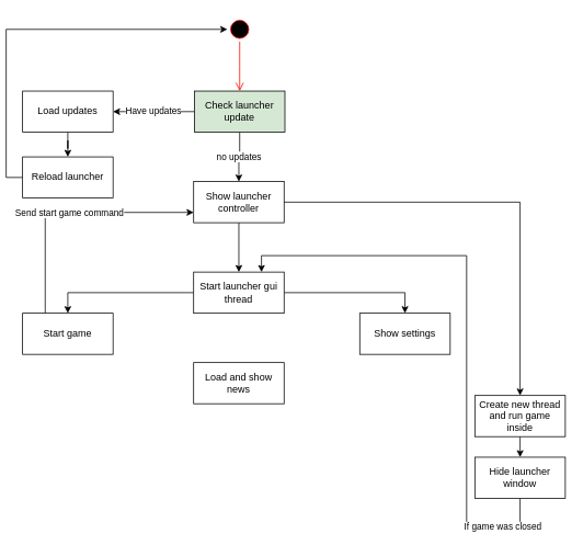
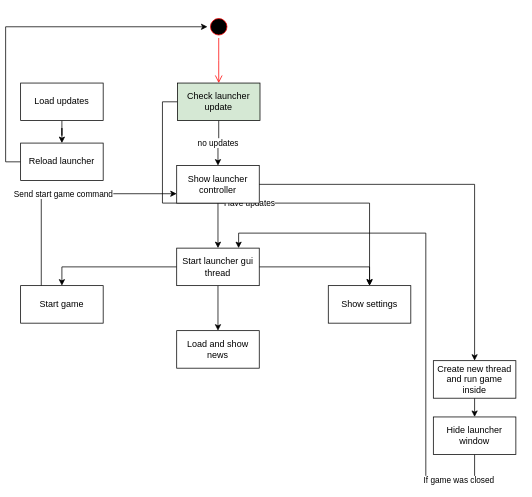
- <mxCell id="5" value="Have updates" style="edgeStyle=orthogonalEdgeStyle;rounded=0;orthogonalLoop=1;jettySize=auto;html=1;exitX=0;exitY=0.5;exitDx=0;exitDy=0;entryX=1;entryY=0.5;entryDx=0;entryDy=0;" edge="1" parent="1" source="6" target="16"><mxGeometry relative="1" as="geometry" /></mxCell>
+ <mxCell id="5" value="Have updates" style="edgeStyle=orthogonalEdgeStyle;rounded=0;orthogonalLoop=1;jettySize=auto;html=1;exitX=0;exitY=0.5;exitDx=0;exitDy=0;" edge="1" parent="1" source="6" target="19"><mxGeometry relative="1" as="geometry" /></mxCell>
+ <mxCell id="11" style="edgeStyle=orthogonalEdgeStyle;rounded=0;orthogonalLoop=1;jettySize=auto;html=1;exitX=0.5;exitY=1;exitDx=0;exitDy=0;entryX=0.5;entryY=0;entryDx=0;entryDy=0;" edge="1" parent="1" source="12" target="22"><mxGeometry relative="1" as="geometry" /></mxCell>
